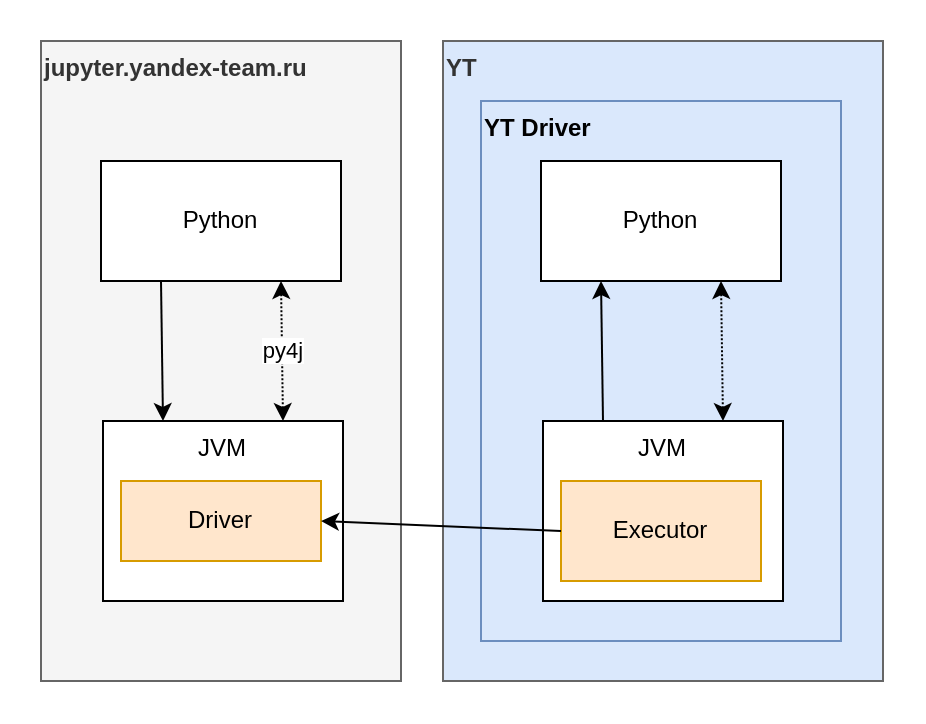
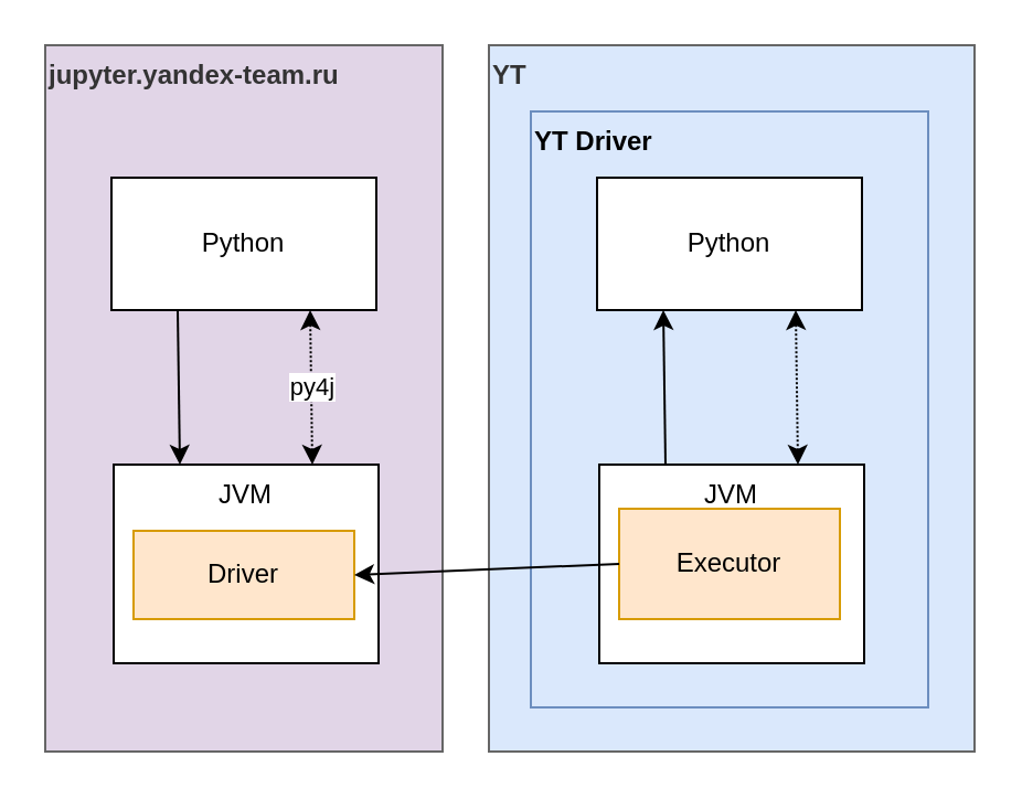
- <mxCell id="9" value="jupyter.yandex-team.ru" style="rounded=0;whiteSpace=wrap;html=1;align=left;fillColor=#f5f5f5;strokeColor=#666666;fontColor=#333333;verticalAlign=top;fontStyle=1" vertex="1" parent="1"><mxGeometry x="20" y="20" width="180" height="320" as="geometry" /></mxCell>
+ <mxCell id="9" value="jupyter.yandex-team.ru" style="rounded=0;whiteSpace=wrap;html=1;align=left;fillColor=#e1d5e7;strokeColor=#666666;fontColor=#333333;verticalAlign=top;fontStyle=1;" vertex="1" parent="1"><mxGeometry x="20" y="20" width="180" height="320" as="geometry" /></mxCell>
- <mxCell id="7" value="Executor" style="rounded=0;whiteSpace=wrap;html=1;align=center;fillColor=#ffe6cc;strokeColor=#d79b00;" vertex="1" parent="1"><mxGeometry x="280" y="240" width="100" height="50" as="geometry" /></mxCell>
+ <mxCell id="7" value="Executor" style="rounded=0;whiteSpace=wrap;html=1;align=center;fillColor=#ffe6cc;strokeColor=#d79b00;" vertex="1" parent="1"><mxGeometry x="280" y="230" width="100" height="50" as="geometry" /></mxCell>
